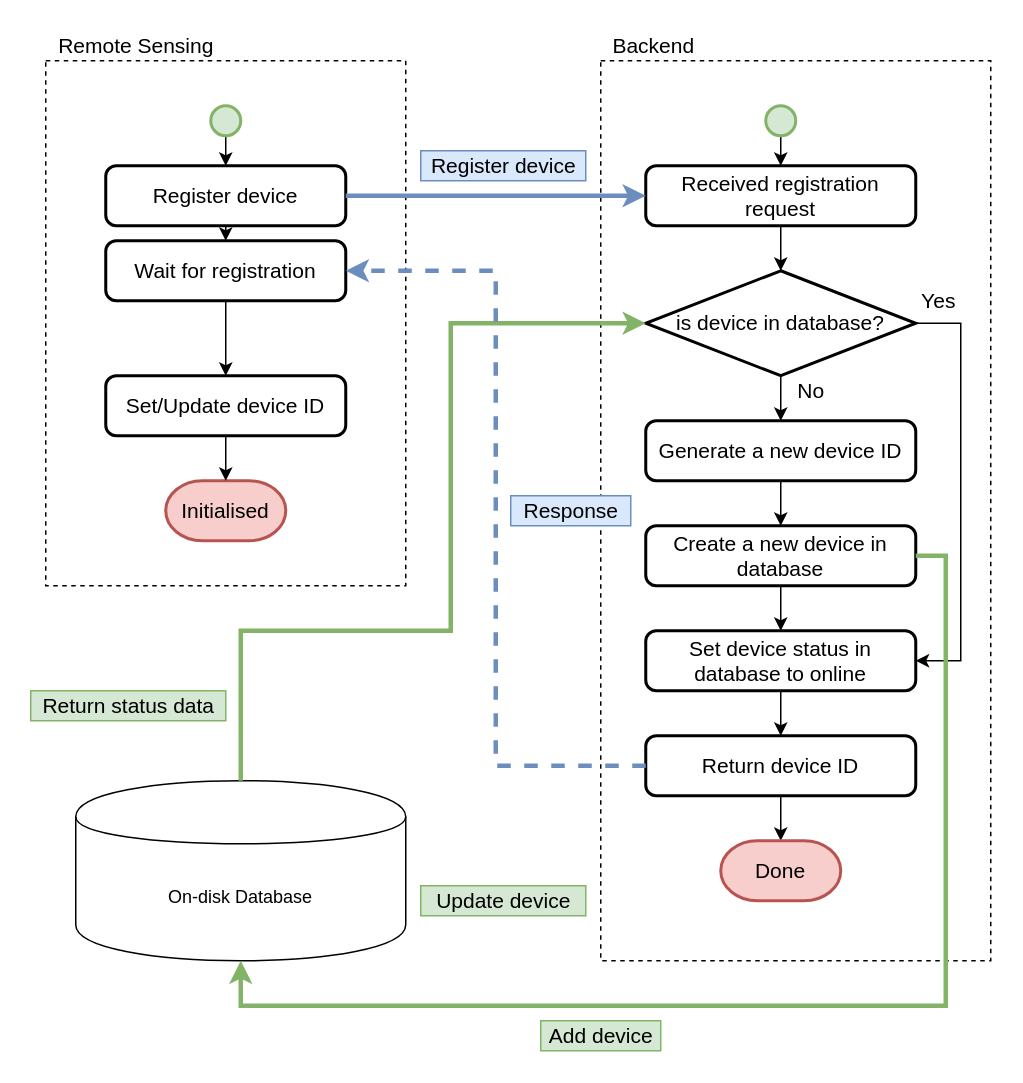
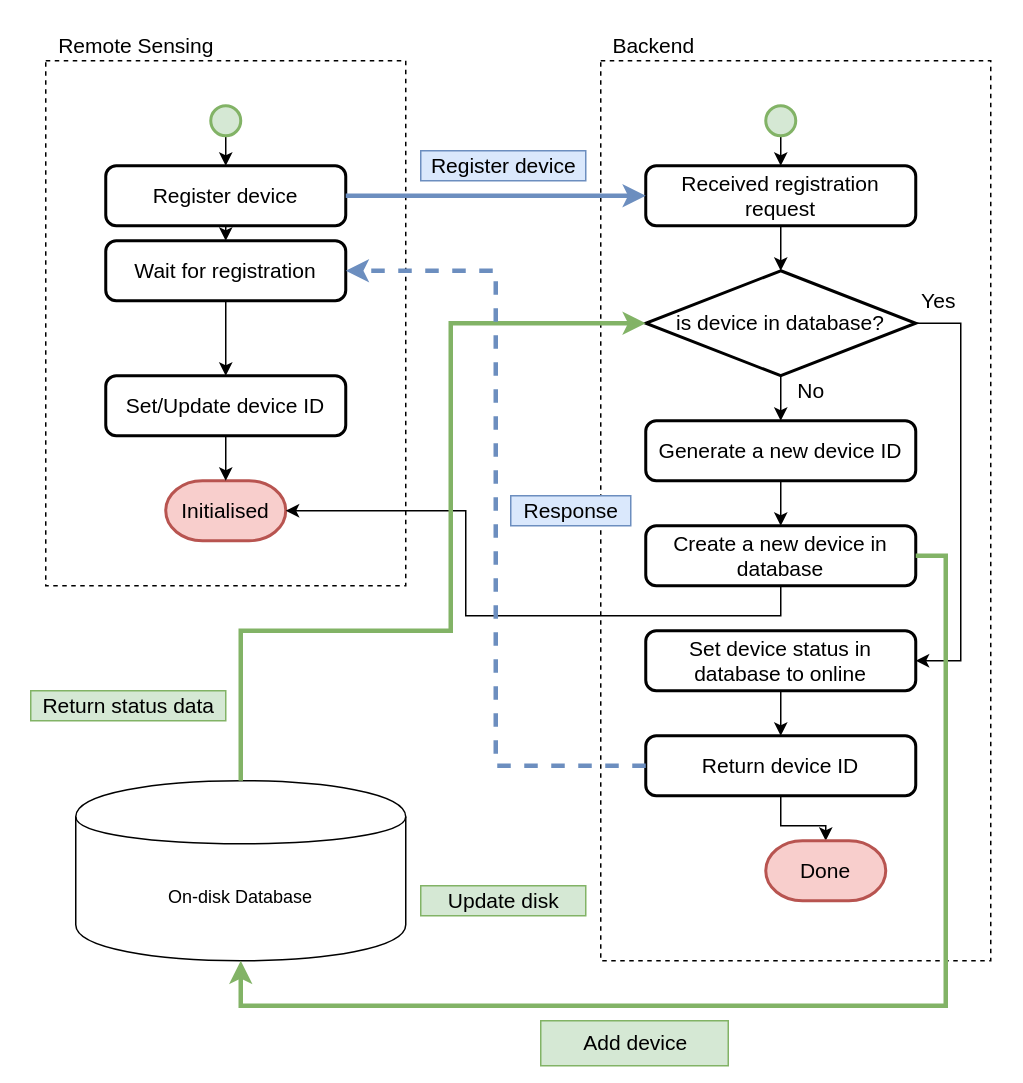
- <mxCell id="20" style="edgeStyle=orthogonalEdgeStyle;rounded=0;orthogonalLoop=1;jettySize=auto;html=1;exitX=0.5;exitY=1;exitDx=0;exitDy=0;entryX=0.5;entryY=0;entryDx=0;entryDy=0;fontSize=14;" parent="1" source="21" target="23" edge="1"><mxGeometry relative="1" as="geometry" /></mxCell>
+ <mxCell id="20" style="edgeStyle=orthogonalEdgeStyle;rounded=0;orthogonalLoop=1;jettySize=auto;html=1;exitX=0.5;exitY=1;exitDx=0;exitDy=0;fontSize=14;" parent="1" source="21" target="6" edge="1"><mxGeometry relative="1" as="geometry" /></mxCell>
- <mxCell id="27" value="Done" style="strokeWidth=2;html=1;shape=mxgraph.flowchart.terminator;whiteSpace=wrap;fontSize=14;fillColor=#f8cecc;strokeColor=#b85450;" parent="1" vertex="1"><mxGeometry x="480" y="560" width="80" height="40" as="geometry" /></mxCell>
+ <mxCell id="27" value="Done" style="strokeWidth=2;html=1;shape=mxgraph.flowchart.terminator;whiteSpace=wrap;fontSize=14;fillColor=#f8cecc;strokeColor=#b85450;" parent="1" vertex="1"><mxGeometry x="510" y="560" width="80" height="40" as="geometry" /></mxCell>
- <mxCell id="33" value="Update device" style="text;html=1;align=center;verticalAlign=middle;resizable=0;points=[];autosize=1;fontSize=14;fillColor=#d5e8d4;strokeColor=#82b366;" parent="1" vertex="1"><mxGeometry x="280" y="590" width="110" height="20" as="geometry" /></mxCell>
+ <mxCell id="33" value="Update disk" style="text;html=1;align=center;verticalAlign=middle;resizable=0;points=[];autosize=1;fontSize=14;fillColor=#d5e8d4;strokeColor=#82b366;" parent="1" vertex="1"><mxGeometry x="280" y="590" width="110" height="20" as="geometry" /></mxCell>
- <mxCell id="34" value="Add device" style="text;html=1;align=center;verticalAlign=middle;resizable=0;points=[];autosize=1;fontSize=14;fillColor=#d5e8d4;strokeColor=#82b366;" parent="1" vertex="1"><mxGeometry x="360" y="680" width="80" height="20" as="geometry" /></mxCell>
+ <mxCell id="34" value="Add device" style="text;html=1;align=center;verticalAlign=middle;resizable=0;points=[];autosize=1;fontSize=14;fillColor=#d5e8d4;strokeColor=#82b366;" parent="1" vertex="1"><mxGeometry x="360" y="680" width="125" height="30" as="geometry" /></mxCell>
